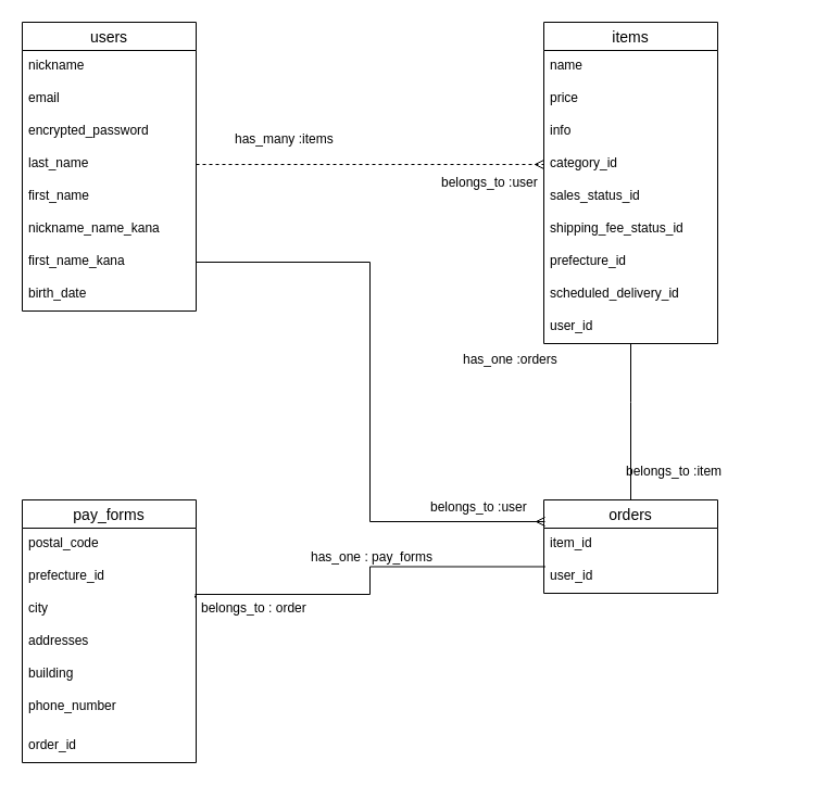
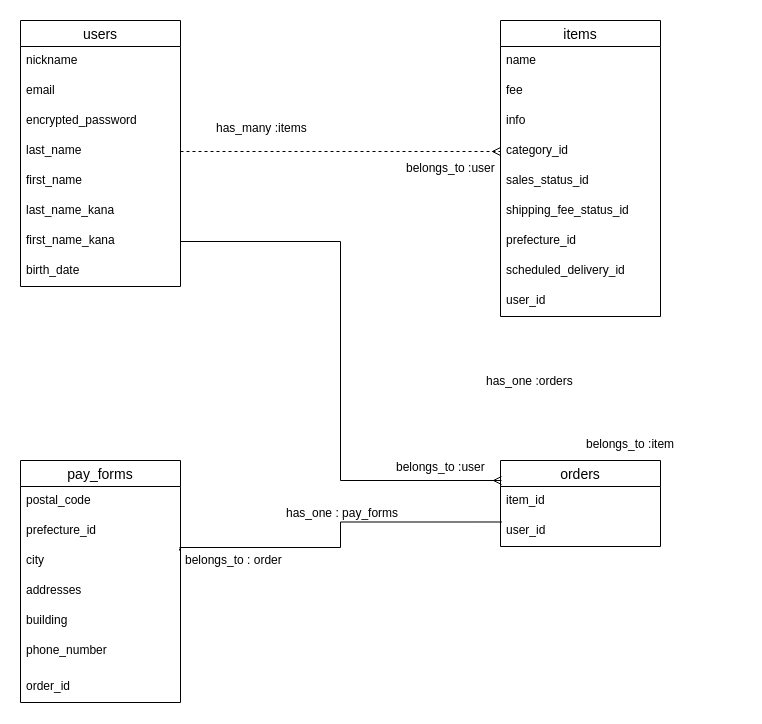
- <mxCell id="13" value="price" style="text;strokeColor=none;fillColor=none;spacingLeft=4;spacingRight=4;overflow=hidden;rotatable=0;points=[[0,0.5],[1,0.5]];portConstraint=eastwest;fontSize=12;fontFamily=Helvetica;" parent="11" vertex="1"><mxGeometry y="56" width="160" height="30" as="geometry" /></mxCell>
+ <mxCell id="13" value="fee" style="text;strokeColor=none;fillColor=none;spacingLeft=4;spacingRight=4;overflow=hidden;rotatable=0;points=[[0,0.5],[1,0.5]];portConstraint=eastwest;fontSize=12;fontFamily=Helvetica;" parent="11" vertex="1"><mxGeometry y="56" width="160" height="30" as="geometry" /></mxCell>
- <mxCell id="8" value="nickname_name_kana" style="text;strokeColor=none;fillColor=none;spacingLeft=4;spacingRight=4;overflow=hidden;rotatable=0;points=[[0,0.5],[1,0.5]];portConstraint=eastwest;fontSize=12;fontFamily=Helvetica;" parent="2" vertex="1"><mxGeometry y="176" width="160" height="30" as="geometry" /></mxCell>
+ <mxCell id="8" value="last_name_kana" style="text;strokeColor=none;fillColor=none;spacingLeft=4;spacingRight=4;overflow=hidden;rotatable=0;points=[[0,0.5],[1,0.5]];portConstraint=eastwest;fontSize=12;fontFamily=Helvetica;" parent="2" vertex="1"><mxGeometry y="176" width="160" height="30" as="geometry" /></mxCell>
- <mxCell id="38" value="has_one :orders" style="text;strokeColor=none;fillColor=none;spacingLeft=4;spacingRight=4;overflow=hidden;rotatable=0;points=[[0,0.5],[1,0.5]];portConstraint=eastwest;fontSize=12;" parent="1" vertex="1"><mxGeometry x="420" y="317" width="160" height="30" as="geometry" /></mxCell>
+ <mxCell id="38" value="has_one :orders" style="text;strokeColor=none;fillColor=none;spacingLeft=4;spacingRight=4;overflow=hidden;rotatable=0;points=[[0,0.5],[1,0.5]];portConstraint=eastwest;fontSize=12;" parent="1" vertex="1"><mxGeometry x="480" y="367" width="160" height="30" as="geometry" /></mxCell>
- <mxCell id="39" style="edgeStyle=orthogonalEdgeStyle;rounded=0;orthogonalLoop=1;jettySize=auto;html=1;entryX=0.5;entryY=0;entryDx=0;entryDy=0;fontFamily=Helvetica;endArrow=none;endFill=0;strokeWidth=1;exitX=0.5;exitY=1;exitDx=0;exitDy=0;" parent="1" source="11" target="21" edge="1"><mxGeometry relative="1" as="geometry"><Array as="points"><mxPoint x="580" y="370" /><mxPoint x="580" y="370" /></Array><mxPoint x="380" y="325" as="sourcePoint" /><mxPoint x="698.08" y="569.52" as="targetPoint" /></mxGeometry></mxCell>
- <mxCell id="26" value="belongs_to :item" style="text;strokeColor=none;fillColor=none;spacingLeft=4;spacingRight=4;overflow=hidden;rotatable=0;points=[[0,0.5],[1,0.5]];portConstraint=eastwest;fontSize=12;" parent="1" vertex="1"><mxGeometry x="570" y="420" width="160" height="30" as="geometry" /></mxCell>
+ <mxCell id="26" value="belongs_to :item" style="text;strokeColor=none;fillColor=none;spacingLeft=4;spacingRight=4;overflow=hidden;rotatable=0;points=[[0,0.5],[1,0.5]];portConstraint=eastwest;fontSize=12;" parent="1" vertex="1"><mxGeometry x="580" y="430" width="160" height="30" as="geometry" /></mxCell>
